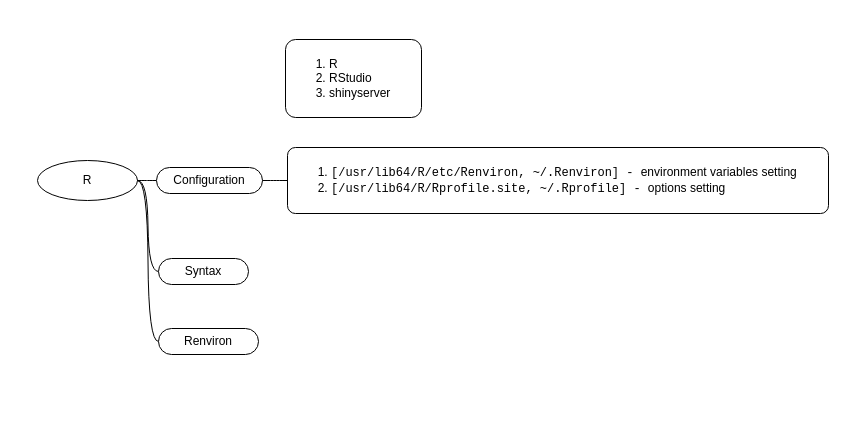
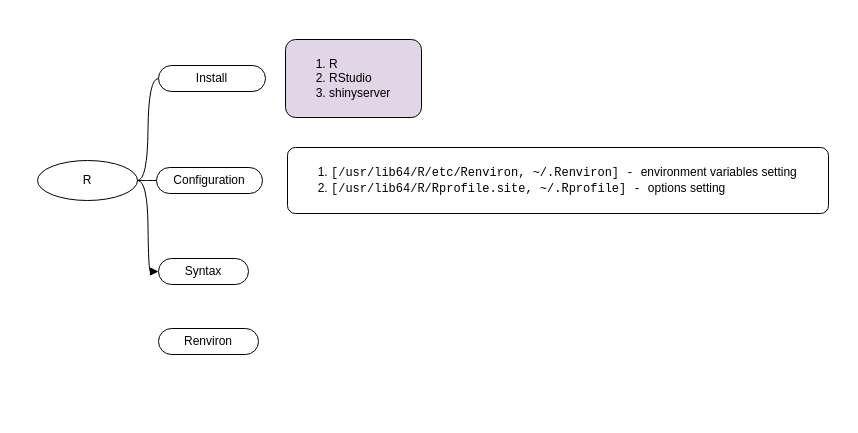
+ <mxCell id="5" value="Install" style="whiteSpace=wrap;html=1;rounded=1;arcSize=50;align=center;verticalAlign=middle;strokeWidth=1;autosize=1;spacing=4;treeFolding=1;treeMoving=1;newEdgeStyle={&quot;edgeStyle&quot;:&quot;entityRelationEdgeStyle&quot;,&quot;startArrow&quot;:&quot;none&quot;,&quot;endArrow&quot;:&quot;none&quot;,&quot;segment&quot;:10,&quot;curved&quot;:1};" parent="2" vertex="1"><mxGeometry x="138" y="45" width="107" height="26" as="geometry" /></mxCell>
- <mxCell id="10" value="&lt;ol&gt;&lt;li&gt;R&lt;/li&gt;&lt;li&gt;&lt;span&gt;RStudio&lt;/span&gt;&lt;br&gt;&lt;/li&gt;&lt;li&gt;shinyserver&lt;/li&gt;&lt;/ol&gt;" style="whiteSpace=wrap;html=1;rounded=1;arcSize=13;align=left;verticalAlign=middle;strokeWidth=1;autosize=1;spacing=4;treeFolding=1;treeMoving=1;newEdgeStyle={&quot;edgeStyle&quot;:&quot;entityRelationEdgeStyle&quot;,&quot;startArrow&quot;:&quot;none&quot;,&quot;endArrow&quot;:&quot;none&quot;,&quot;segment&quot;:10,&quot;curved&quot;:1};" parent="2" vertex="1"><mxGeometry x="265" y="19" width="136" height="78" as="geometry" /></mxCell>
+ <mxCell id="10" value="&lt;ol&gt;&lt;li&gt;R&lt;/li&gt;&lt;li&gt;&lt;span&gt;RStudio&lt;/span&gt;&lt;br&gt;&lt;/li&gt;&lt;li&gt;shinyserver&lt;/li&gt;&lt;/ol&gt;" style="whiteSpace=wrap;html=1;rounded=1;arcSize=13;align=left;verticalAlign=middle;strokeWidth=1;autosize=1;spacing=4;treeFolding=1;treeMoving=1;newEdgeStyle={&quot;edgeStyle&quot;:&quot;entityRelationEdgeStyle&quot;,&quot;startArrow&quot;:&quot;none&quot;,&quot;endArrow&quot;:&quot;none&quot;,&quot;segment&quot;:10,&quot;curved&quot;:1};fillColor=#e1d5e7;" parent="2" vertex="1"><mxGeometry x="265" y="19" width="136" height="78" as="geometry" /></mxCell>
+ <mxCell id="3" value="" style="edgeStyle=entityRelationEdgeStyle;startArrow=none;endArrow=none;segment=10;curved=1;" parent="2" source="4" target="5" edge="1"><mxGeometry relative="1" as="geometry" /></mxCell>
- <mxCell id="8" value="" style="edgeStyle=entityRelationEdgeStyle;startArrow=none;endArrow=none;segment=10;curved=1;" parent="2" source="7" target="9" edge="1"><mxGeometry relative="1" as="geometry"><mxPoint x="114" y="79" as="sourcePoint" /></mxGeometry></mxCell>
- <mxCell id="13" value="" style="edgeStyle=entityRelationEdgeStyle;startArrow=none;endArrow=none;segment=10;curved=1;" parent="2" source="4" target="14" edge="1"><mxGeometry relative="1" as="geometry"><mxPoint x="123" y="174" as="sourcePoint" /></mxGeometry></mxCell>
+ <mxCell id="13" value="" style="edgeStyle=entityRelationEdgeStyle;startArrow=none;endArrow=block;segment=10;curved=1;" parent="2" source="4" target="14" edge="1"><mxGeometry relative="1" as="geometry"><mxPoint x="123" y="174" as="sourcePoint" /></mxGeometry></mxCell>
- <mxCell id="11" value="" style="edgeStyle=entityRelationEdgeStyle;startArrow=none;endArrow=none;segment=10;curved=1;" parent="2" source="4" target="12" edge="1"><mxGeometry relative="1" as="geometry"><mxPoint x="121" y="120" as="sourcePoint" /></mxGeometry></mxCell>
